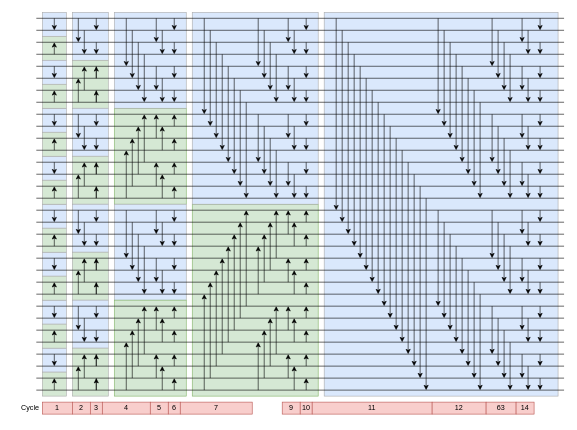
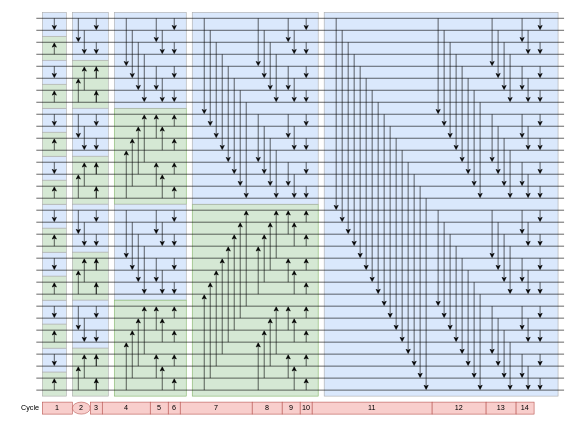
- <mxCell id="4" value="2" style="rounded=0;whiteSpace=wrap;html=1;fillColor=#f8cecc;strokeColor=#b85450;" vertex="1" parent="3"><mxGeometry x="60" y="650" width="30" height="20" as="geometry" /></mxCell>
+ <mxCell id="4" value="2" style="ellipse;whiteSpace=wrap;html=1;fillColor=#f8cecc;strokeColor=#b85450;" vertex="1" parent="3"><mxGeometry x="60" y="650" width="30" height="20" as="geometry" /></mxCell>
+ <mxCell id="313" value="8" style="rounded=0;whiteSpace=wrap;html=1;fillColor=#f8cecc;strokeColor=#b85450;" vertex="1" parent="3"><mxGeometry x="360" y="650" width="50" height="20" as="geometry" /></mxCell>
- <mxCell id="318" value="63" style="rounded=0;whiteSpace=wrap;html=1;fillColor=#f8cecc;strokeColor=#b85450;" vertex="1" parent="3"><mxGeometry x="750" y="650" width="50" height="20" as="geometry" /></mxCell>
+ <mxCell id="318" value="13" style="rounded=0;whiteSpace=wrap;html=1;fillColor=#f8cecc;strokeColor=#b85450;" vertex="1" parent="3"><mxGeometry x="750" y="650" width="50" height="20" as="geometry" /></mxCell>
